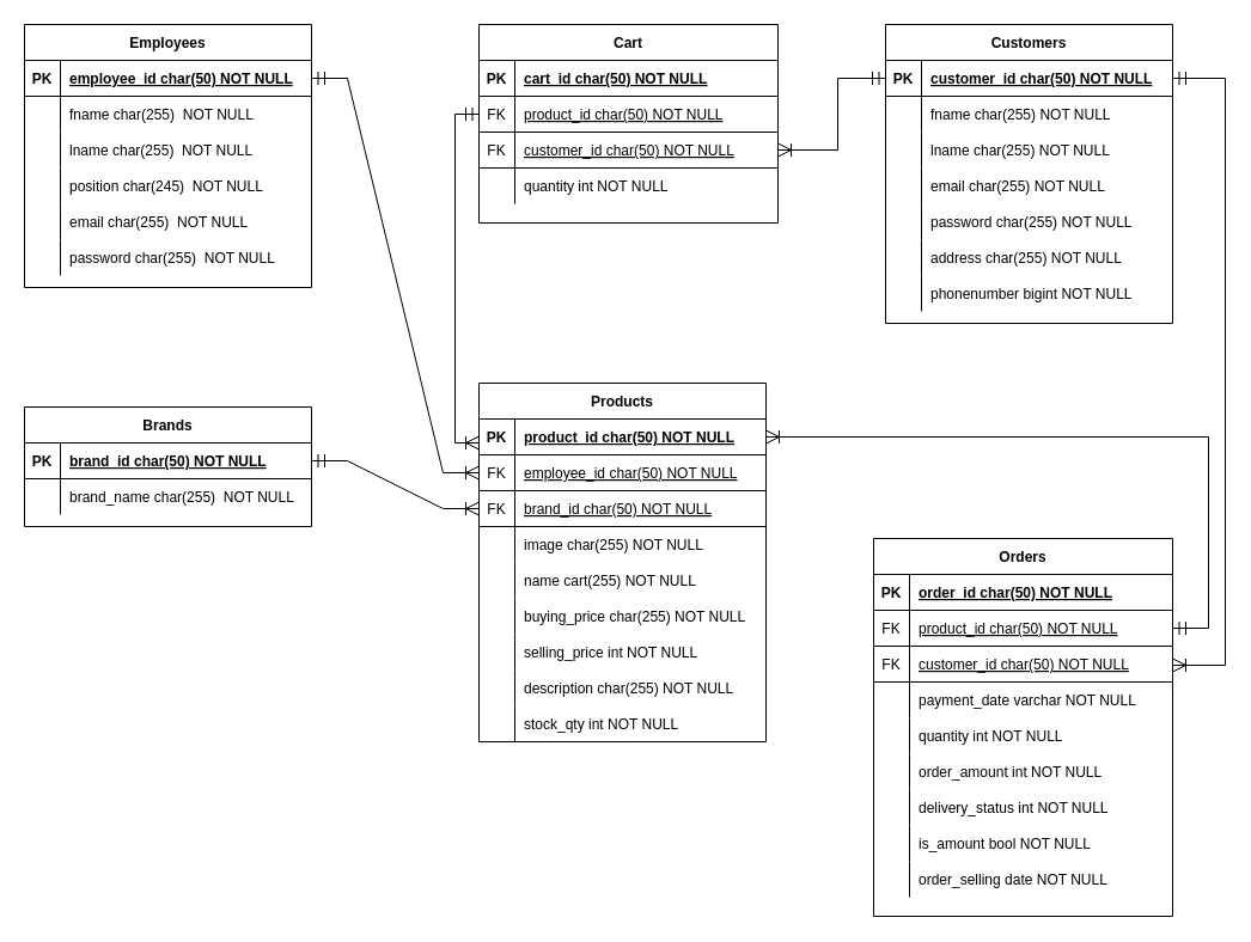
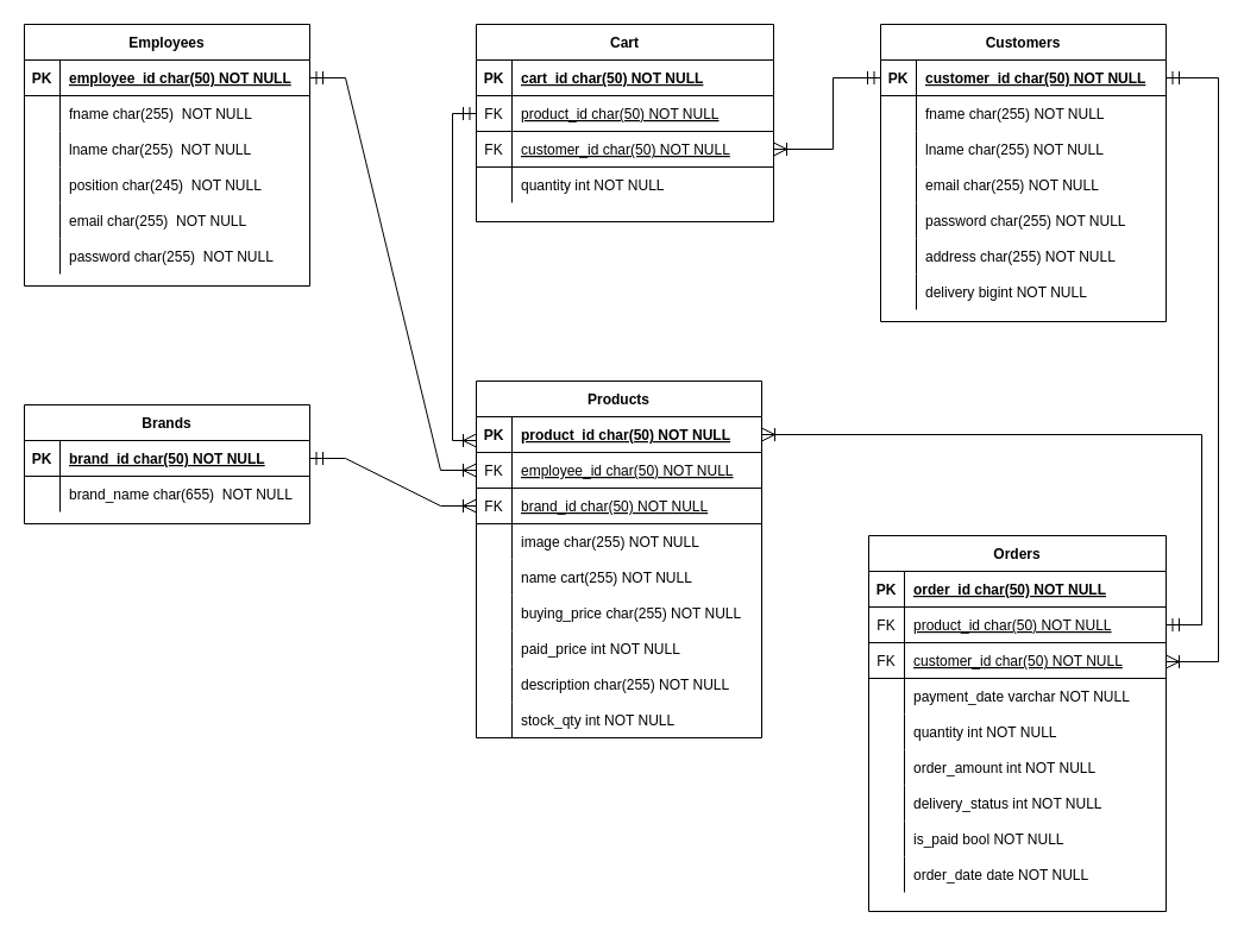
- <mxCell id="51" value="phonenumber bigint NOT NULL" style="shape=partialRectangle;connectable=0;fillColor=none;top=0;left=0;bottom=0;right=0;align=left;spacingLeft=6;overflow=hidden;" parent="49" vertex="1"><mxGeometry x="30" width="210" height="30" as="geometry"><mxRectangle width="210" height="30" as="alternateBounds" /></mxGeometry></mxCell>
+ <mxCell id="51" value="delivery bigint NOT NULL" style="shape=partialRectangle;connectable=0;fillColor=none;top=0;left=0;bottom=0;right=0;align=left;spacingLeft=6;overflow=hidden;" parent="49" vertex="1"><mxGeometry x="30" width="210" height="30" as="geometry"><mxRectangle width="210" height="30" as="alternateBounds" /></mxGeometry></mxCell>
- <mxCell id="108" value="brand_name char(255)  NOT NULL" style="shape=partialRectangle;connectable=0;fillColor=none;top=0;left=0;bottom=0;right=0;align=left;spacingLeft=6;overflow=hidden;" parent="106" vertex="1"><mxGeometry x="30" width="210" height="30" as="geometry"><mxRectangle width="210" height="30" as="alternateBounds" /></mxGeometry></mxCell>
+ <mxCell id="108" value="brand_name char(655)  NOT NULL" style="shape=partialRectangle;connectable=0;fillColor=none;top=0;left=0;bottom=0;right=0;align=left;spacingLeft=6;overflow=hidden;" parent="106" vertex="1"><mxGeometry x="30" width="210" height="30" as="geometry"><mxRectangle width="210" height="30" as="alternateBounds" /></mxGeometry></mxCell>
- <mxCell id="23" value="selling_price int NOT NULL" style="shape=partialRectangle;connectable=0;fillColor=none;top=0;left=0;bottom=0;right=0;align=left;spacingLeft=6;overflow=hidden;" parent="21" vertex="1"><mxGeometry x="30" width="210" height="30" as="geometry"><mxRectangle width="210" height="30" as="alternateBounds" /></mxGeometry></mxCell>
+ <mxCell id="23" value="paid_price int NOT NULL" style="shape=partialRectangle;connectable=0;fillColor=none;top=0;left=0;bottom=0;right=0;align=left;spacingLeft=6;overflow=hidden;" parent="21" vertex="1"><mxGeometry x="30" width="210" height="30" as="geometry"><mxRectangle width="210" height="30" as="alternateBounds" /></mxGeometry></mxCell>
- <mxCell id="76" value="is_amount bool NOT NULL" style="shape=partialRectangle;connectable=0;fillColor=none;top=0;left=0;bottom=0;right=0;align=left;spacingLeft=6;overflow=hidden;" parent="74" vertex="1"><mxGeometry x="30" width="220" height="30" as="geometry"><mxRectangle width="220" height="30" as="alternateBounds" /></mxGeometry></mxCell>
+ <mxCell id="76" value="is_paid bool NOT NULL" style="shape=partialRectangle;connectable=0;fillColor=none;top=0;left=0;bottom=0;right=0;align=left;spacingLeft=6;overflow=hidden;" parent="74" vertex="1"><mxGeometry x="30" width="220" height="30" as="geometry"><mxRectangle width="220" height="30" as="alternateBounds" /></mxGeometry></mxCell>
- <mxCell id="79" value="order_selling date NOT NULL" style="shape=partialRectangle;connectable=0;fillColor=none;top=0;left=0;bottom=0;right=0;align=left;spacingLeft=6;overflow=hidden;" parent="77" vertex="1"><mxGeometry x="30" width="220" height="30" as="geometry"><mxRectangle width="220" height="30" as="alternateBounds" /></mxGeometry></mxCell>
+ <mxCell id="79" value="order_date date NOT NULL" style="shape=partialRectangle;connectable=0;fillColor=none;top=0;left=0;bottom=0;right=0;align=left;spacingLeft=6;overflow=hidden;" parent="77" vertex="1"><mxGeometry x="30" width="220" height="30" as="geometry"><mxRectangle width="220" height="30" as="alternateBounds" /></mxGeometry></mxCell>
